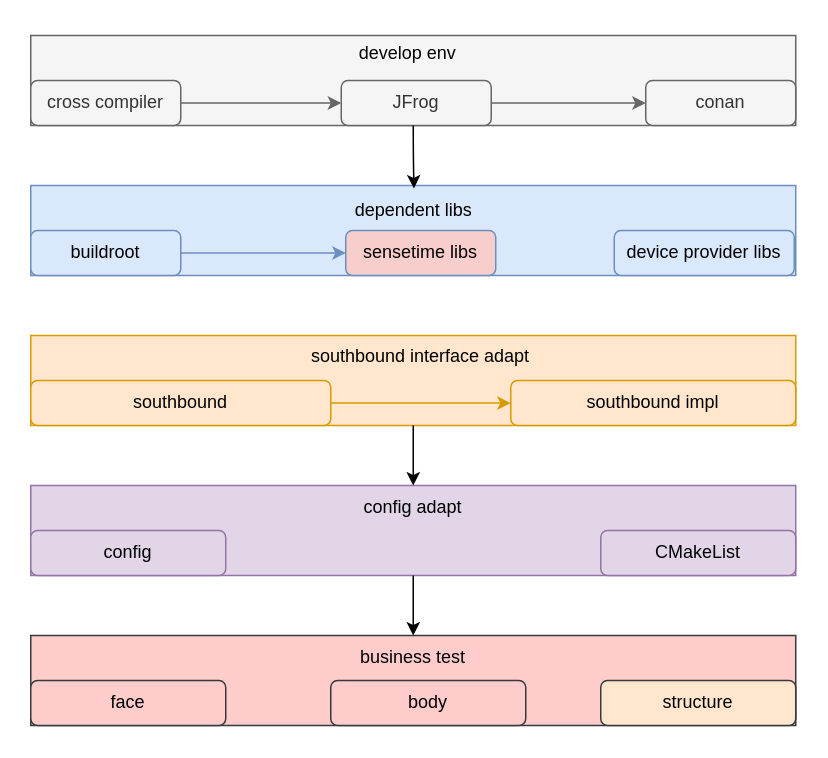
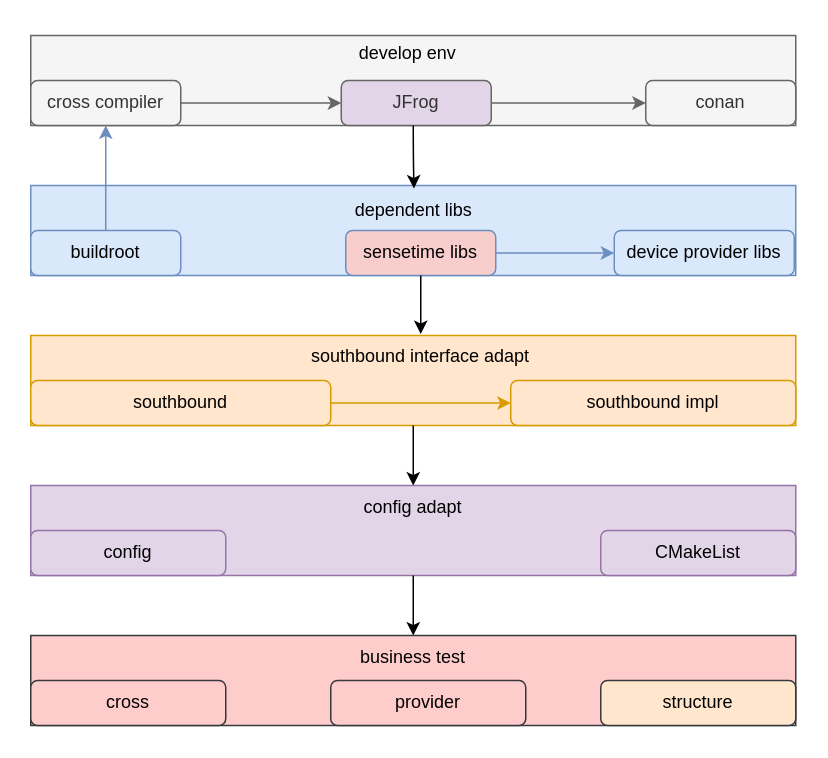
- <mxCell id="9" value="JFrog" style="rounded=1;whiteSpace=wrap;html=1;fillColor=#f5f5f5;fontColor=#333333;strokeColor=#666666;" parent="2" vertex="1"><mxGeometry x="207" y="30" width="100" height="30" as="geometry" /></mxCell>
+ <mxCell id="9" value="JFrog" style="rounded=1;whiteSpace=wrap;html=1;fillColor=#e1d5e7;fontColor=#333333;strokeColor=#666666;" parent="2" vertex="1"><mxGeometry x="207" y="30" width="100" height="30" as="geometry" /></mxCell>
- <mxCell id="15" value="" style="edgeStyle=orthogonalEdgeStyle;rounded=0;orthogonalLoop=1;jettySize=auto;html=1;fillColor=#dae8fc;strokeColor=#6c8ebf;" parent="2" source="13" target="14" edge="1"><mxGeometry relative="1" as="geometry" /></mxCell>
+ <mxCell id="15" value="" style="edgeStyle=orthogonalEdgeStyle;rounded=0;orthogonalLoop=1;jettySize=auto;html=1;fillColor=#dae8fc;strokeColor=#6c8ebf;" parent="2" source="13" target="8" edge="1"><mxGeometry relative="1" as="geometry" /></mxCell>
+ <mxCell id="17" value="" style="edgeStyle=orthogonalEdgeStyle;rounded=0;orthogonalLoop=1;jettySize=auto;html=1;fillColor=#dae8fc;strokeColor=#6c8ebf;" parent="2" source="14" target="16" edge="1"><mxGeometry relative="1" as="geometry" /></mxCell>
+ <mxCell id="30" value="" style="edgeStyle=orthogonalEdgeStyle;curved=1;rounded=0;orthogonalLoop=1;jettySize=auto;html=1;" parent="2" source="14" target="29" edge="1"><mxGeometry relative="1" as="geometry" /></mxCell>
- <mxCell id="23" value="face" style="rounded=1;whiteSpace=wrap;html=1;fillColor=#ffcccc;strokeColor=#36393d;" parent="2" vertex="1"><mxGeometry y="430" width="130" height="30" as="geometry" /></mxCell>
+ <mxCell id="23" value="cross" style="rounded=1;whiteSpace=wrap;html=1;fillColor=#ffcccc;strokeColor=#36393d;" parent="2" vertex="1"><mxGeometry y="430" width="130" height="30" as="geometry" /></mxCell>
- <mxCell id="24" value="body" style="rounded=1;whiteSpace=wrap;html=1;fillColor=#ffcccc;strokeColor=#36393d;" parent="2" vertex="1"><mxGeometry x="200" y="430" width="130" height="30" as="geometry" /></mxCell>
+ <mxCell id="24" value="provider" style="rounded=1;whiteSpace=wrap;html=1;fillColor=#ffcccc;strokeColor=#36393d;" parent="2" vertex="1"><mxGeometry x="200" y="430" width="130" height="30" as="geometry" /></mxCell>
